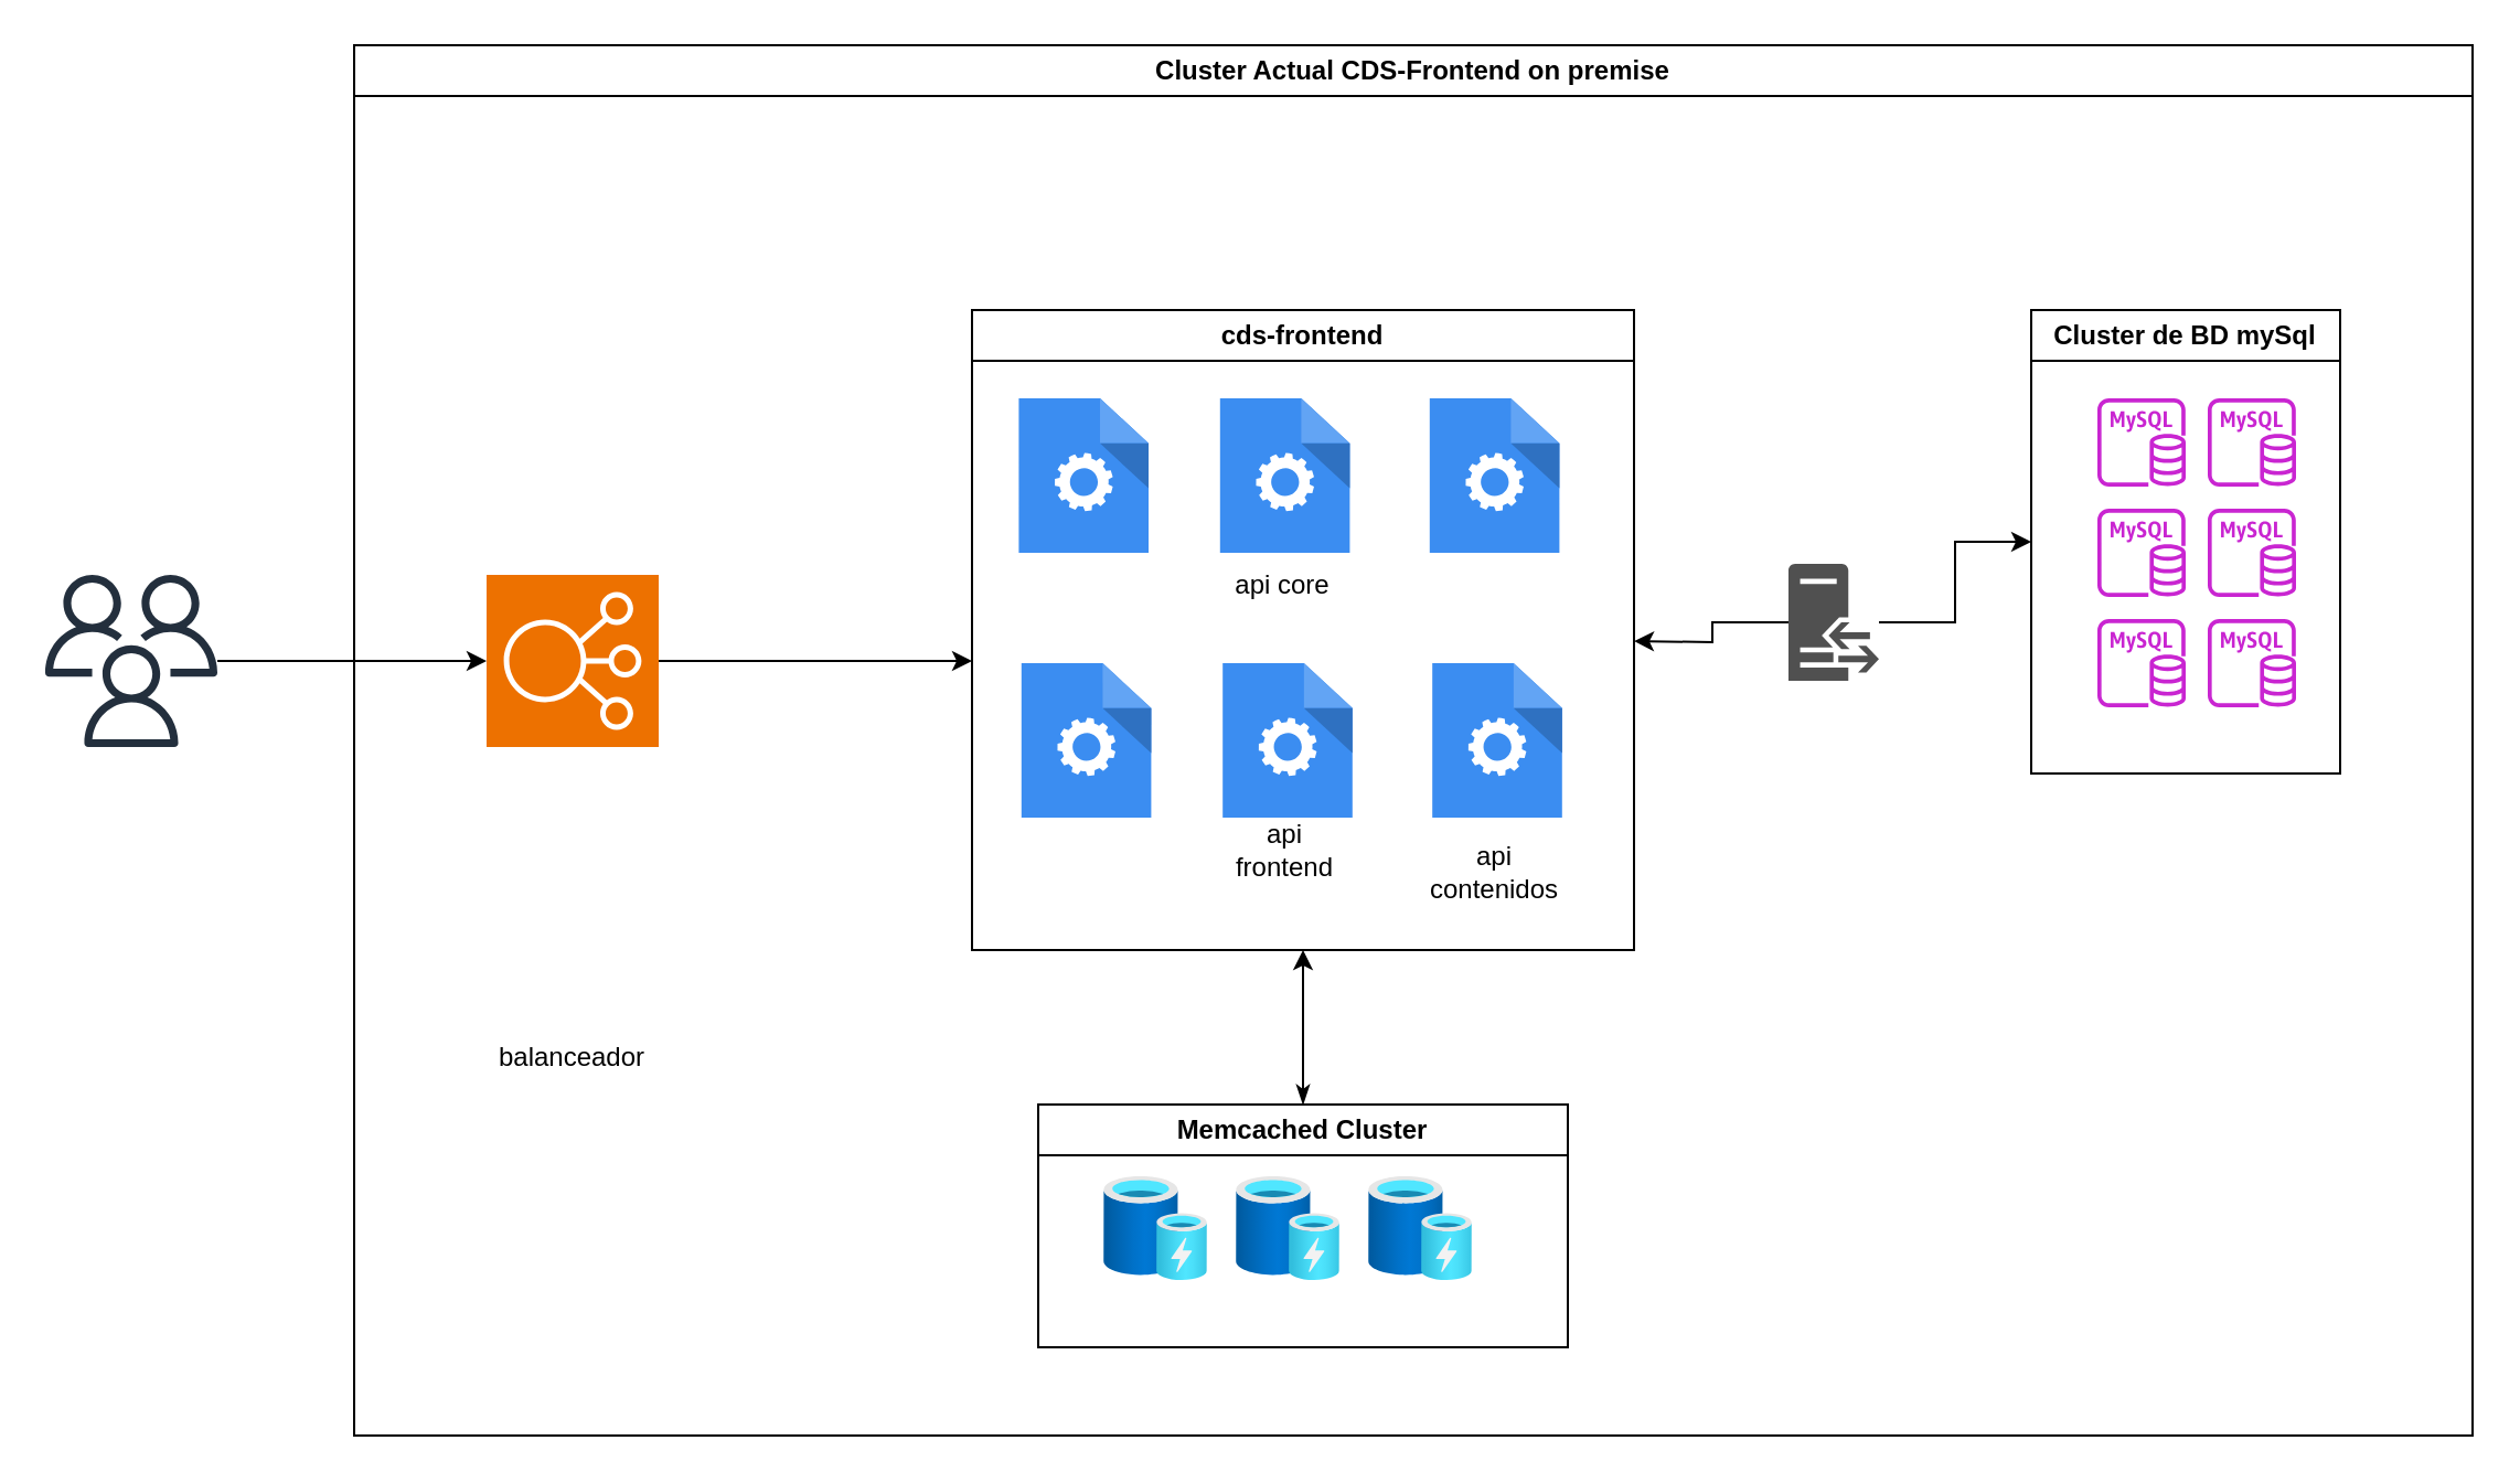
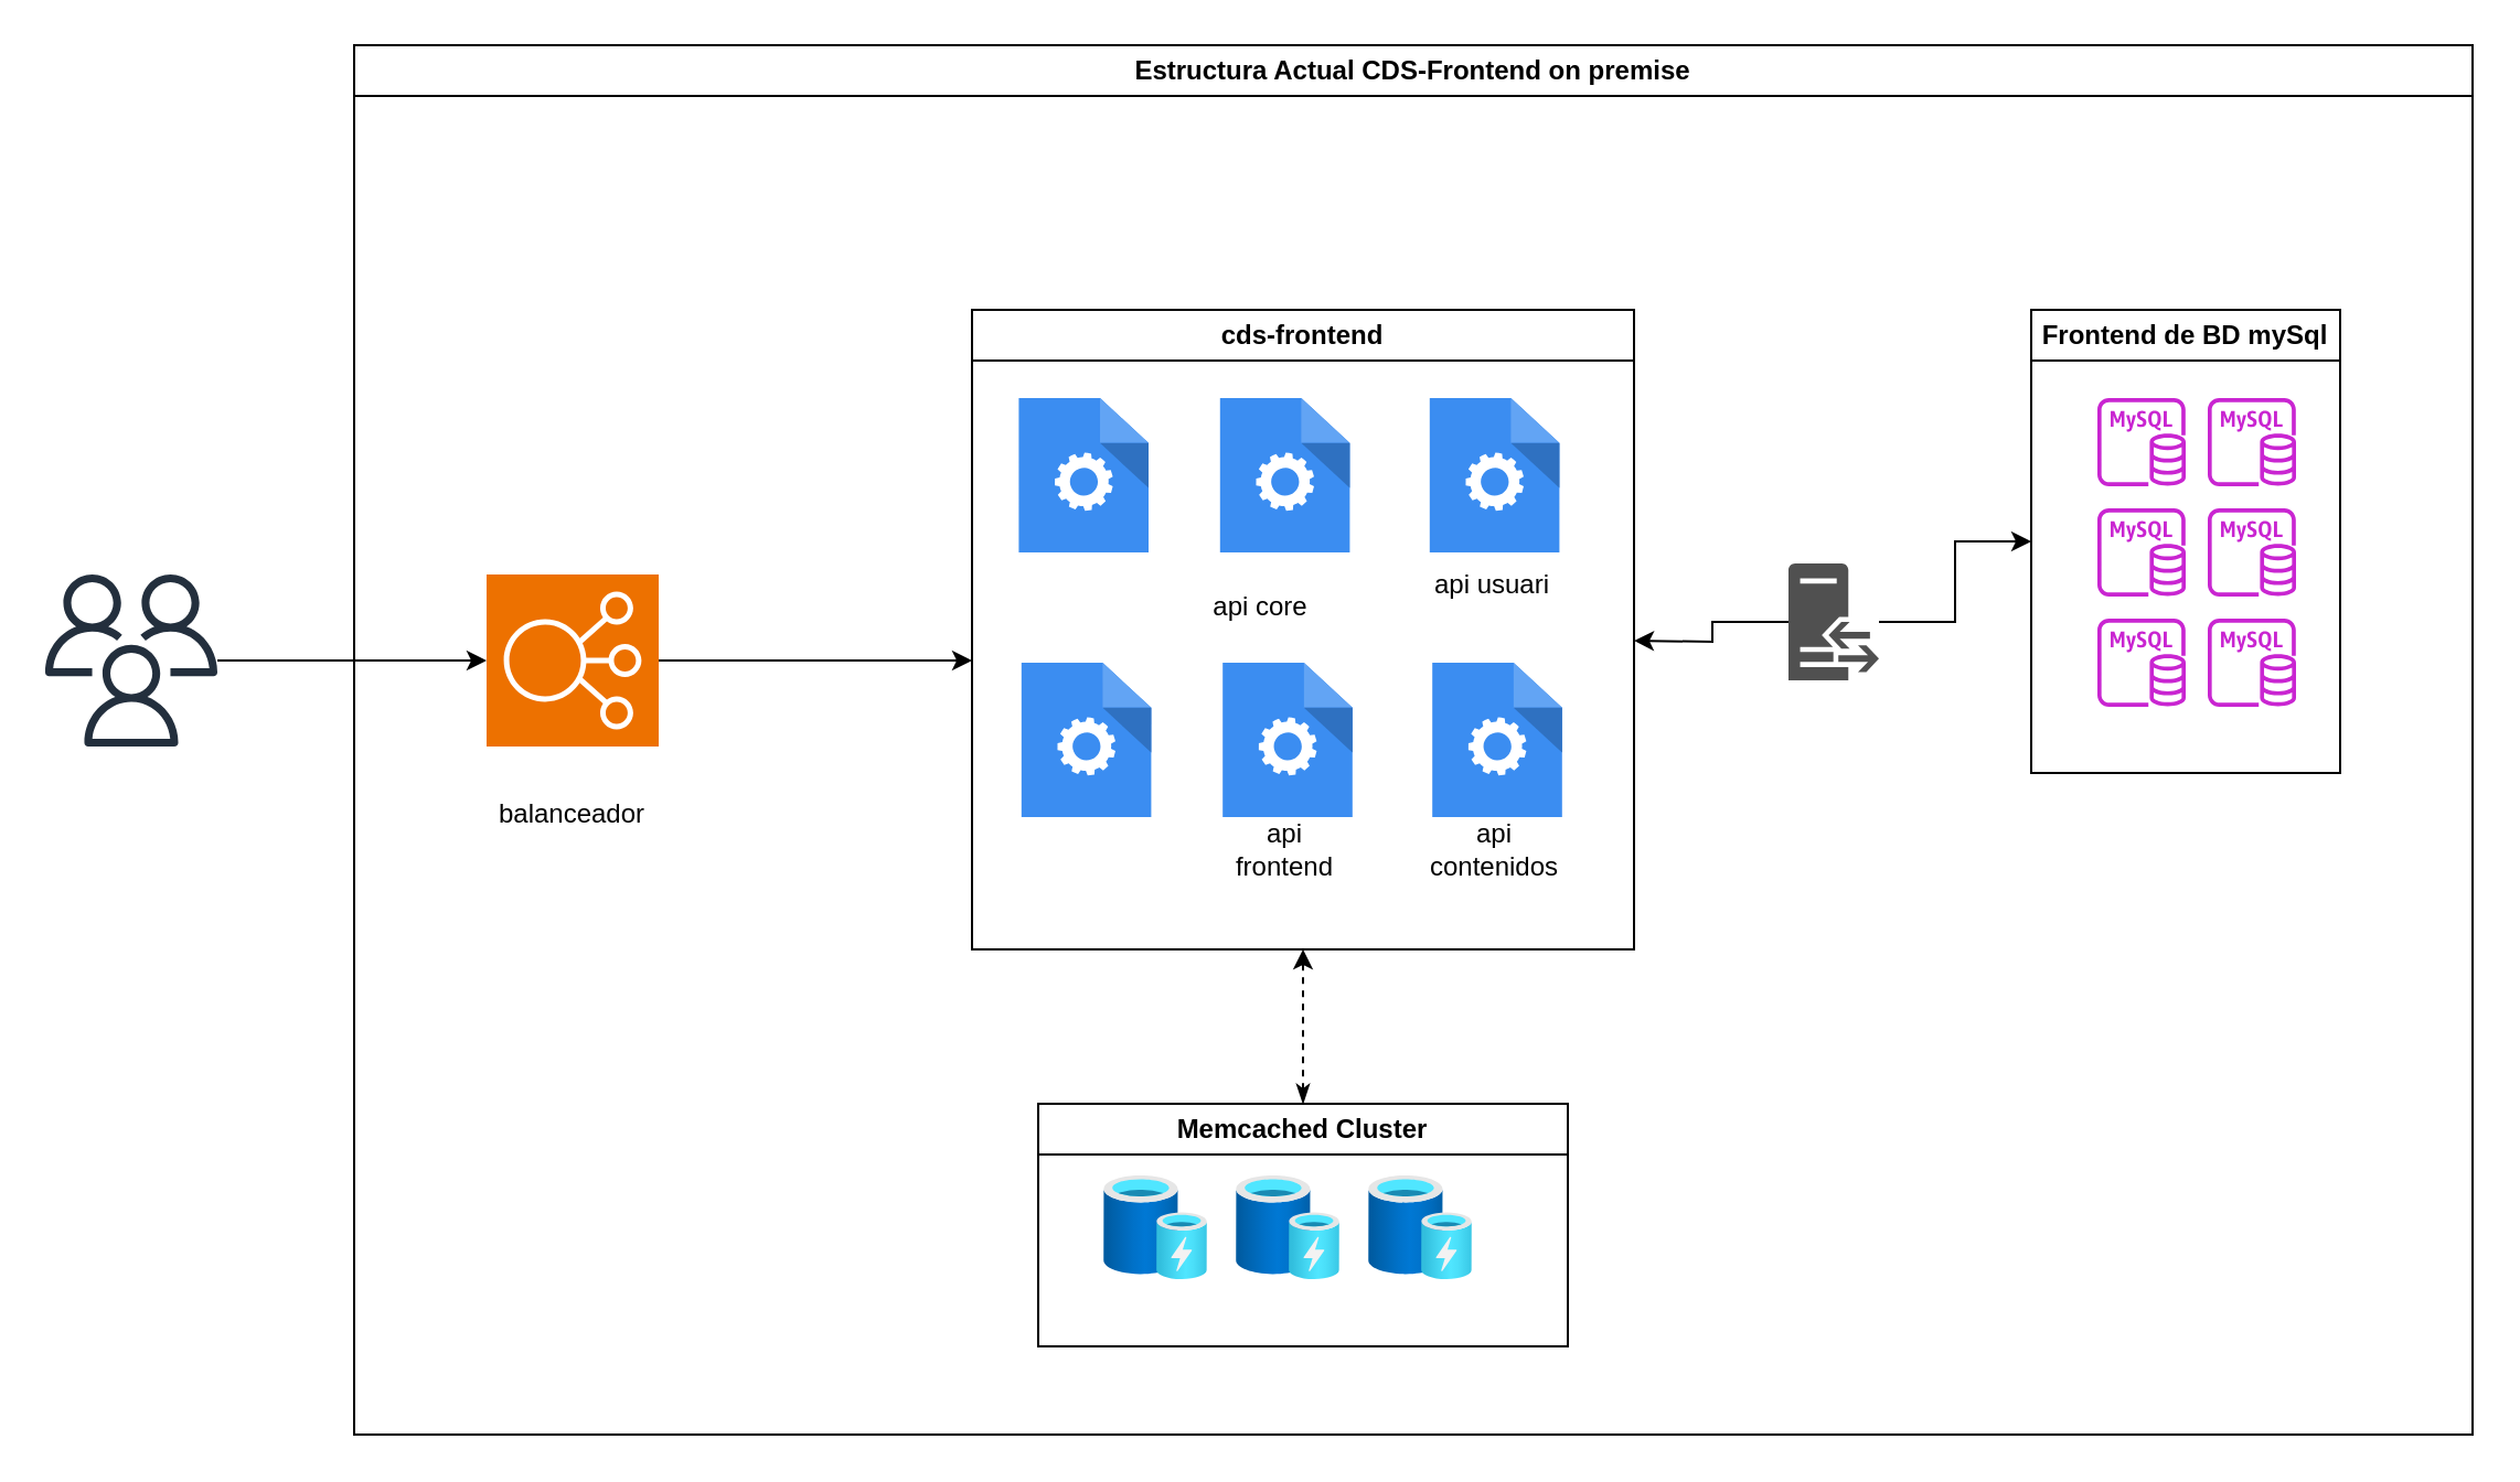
- <mxCell id="2" value="Cluster Actual CDS-Frontend on premise" style="swimlane;whiteSpace=wrap;html=1;" vertex="1" parent="1"><mxGeometry x="160" y="20" width="960" height="630" as="geometry" /></mxCell>
+ <mxCell id="2" value="Estructura Actual CDS-Frontend on premise" style="swimlane;whiteSpace=wrap;html=1;" vertex="1" parent="1"><mxGeometry x="160" y="20" width="960" height="630" as="geometry" /></mxCell>
- <mxCell id="5" value="Cluster de BD mySql" style="swimlane;whiteSpace=wrap;html=1;" vertex="1" parent="2"><mxGeometry x="760" y="120" width="140" height="210" as="geometry" /></mxCell>
+ <mxCell id="5" value="Frontend de BD mySql" style="swimlane;whiteSpace=wrap;html=1;" vertex="1" parent="2"><mxGeometry x="760" y="120" width="140" height="210" as="geometry" /></mxCell>
- <mxCell id="15" value="api core" style="text;html=1;align=center;verticalAlign=middle;whiteSpace=wrap;rounded=0;" vertex="1" parent="12"><mxGeometry x="111.2" y="110" width="60" height="30" as="geometry" /></mxCell>
+ <mxCell id="15" value="api core" style="text;html=1;align=center;verticalAlign=middle;whiteSpace=wrap;rounded=0;" vertex="1" parent="12"><mxGeometry x="101.2" y="120" width="60" height="30" as="geometry" /></mxCell>
+ <mxCell id="17" value="api usuari" style="text;html=1;align=center;verticalAlign=middle;whiteSpace=wrap;rounded=0;" vertex="1" parent="12"><mxGeometry x="206.2" y="110" width="60" height="30" as="geometry" /></mxCell>
- <mxCell id="19" value="api contenidos" style="text;html=1;align=center;verticalAlign=middle;whiteSpace=wrap;rounded=0;" vertex="1" parent="12"><mxGeometry x="207.4" y="240" width="60" height="30" as="geometry" /></mxCell>
+ <mxCell id="19" value="api contenidos" style="text;html=1;align=center;verticalAlign=middle;whiteSpace=wrap;rounded=0;" vertex="1" parent="12"><mxGeometry x="207.4" y="230" width="60" height="30" as="geometry" /></mxCell>
- <mxCell id="24" style="edgeStyle=orthogonalEdgeStyle;rounded=0;orthogonalLoop=1;jettySize=auto;html=1;entryX=0.5;entryY=1;entryDx=0;entryDy=0;startArrow=classicThin;startFill=1;" edge="1" parent="2" source="25" target="12"><mxGeometry relative="1" as="geometry" /></mxCell>
+ <mxCell id="24" style="edgeStyle=orthogonalEdgeStyle;rounded=0;orthogonalLoop=1;jettySize=auto;html=1;entryX=0.5;entryY=1;entryDx=0;entryDy=0;startArrow=classicThin;startFill=1;dashed=1;" edge="1" parent="2" source="25" target="12"><mxGeometry relative="1" as="geometry" /></mxCell>
- <mxCell id="23" value="balanceador" style="text;html=1;align=center;verticalAlign=middle;whiteSpace=wrap;rounded=0;" vertex="1" parent="2"><mxGeometry x="69" y="444" width="60" height="30" as="geometry" /></mxCell>
+ <mxCell id="23" value="balanceador" style="text;html=1;align=center;verticalAlign=middle;whiteSpace=wrap;rounded=0;" vertex="1" parent="2"><mxGeometry x="69" y="334" width="60" height="30" as="geometry" /></mxCell>
